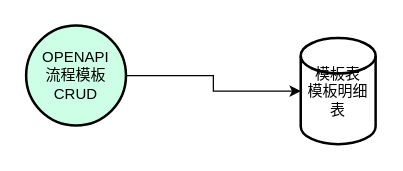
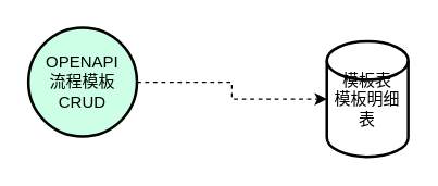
- <mxCell id="4" style="edgeStyle=orthogonalEdgeStyle;rounded=0;orthogonalLoop=1;jettySize=auto;html=1;entryX=0;entryY=0.5;entryDx=0;entryDy=0;entryPerimeter=0;" parent="1" source="2" target="3" edge="1"><mxGeometry relative="1" as="geometry" /></mxCell>
+ <mxCell id="4" style="edgeStyle=orthogonalEdgeStyle;rounded=0;orthogonalLoop=1;jettySize=auto;html=1;entryX=0;entryY=0.5;entryDx=0;entryDy=0;entryPerimeter=0;dashed=1;" parent="1" source="2" target="3" edge="1"><mxGeometry relative="1" as="geometry" /></mxCell>
